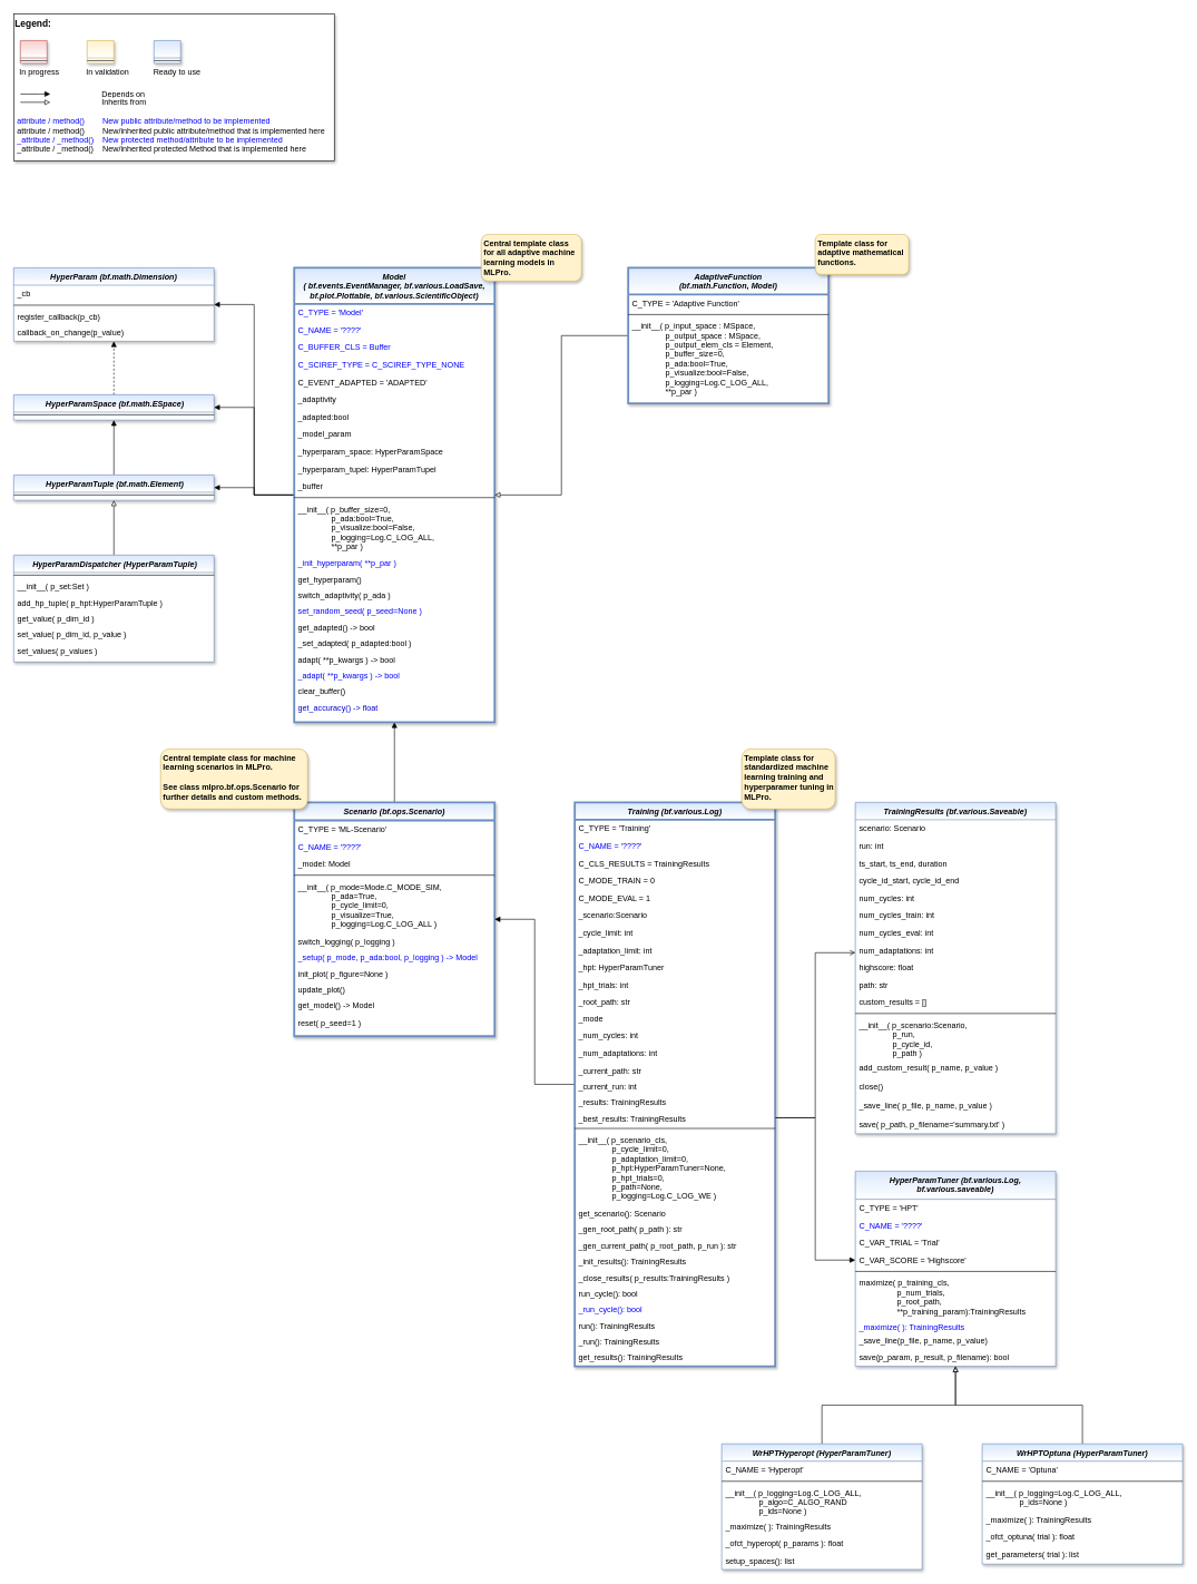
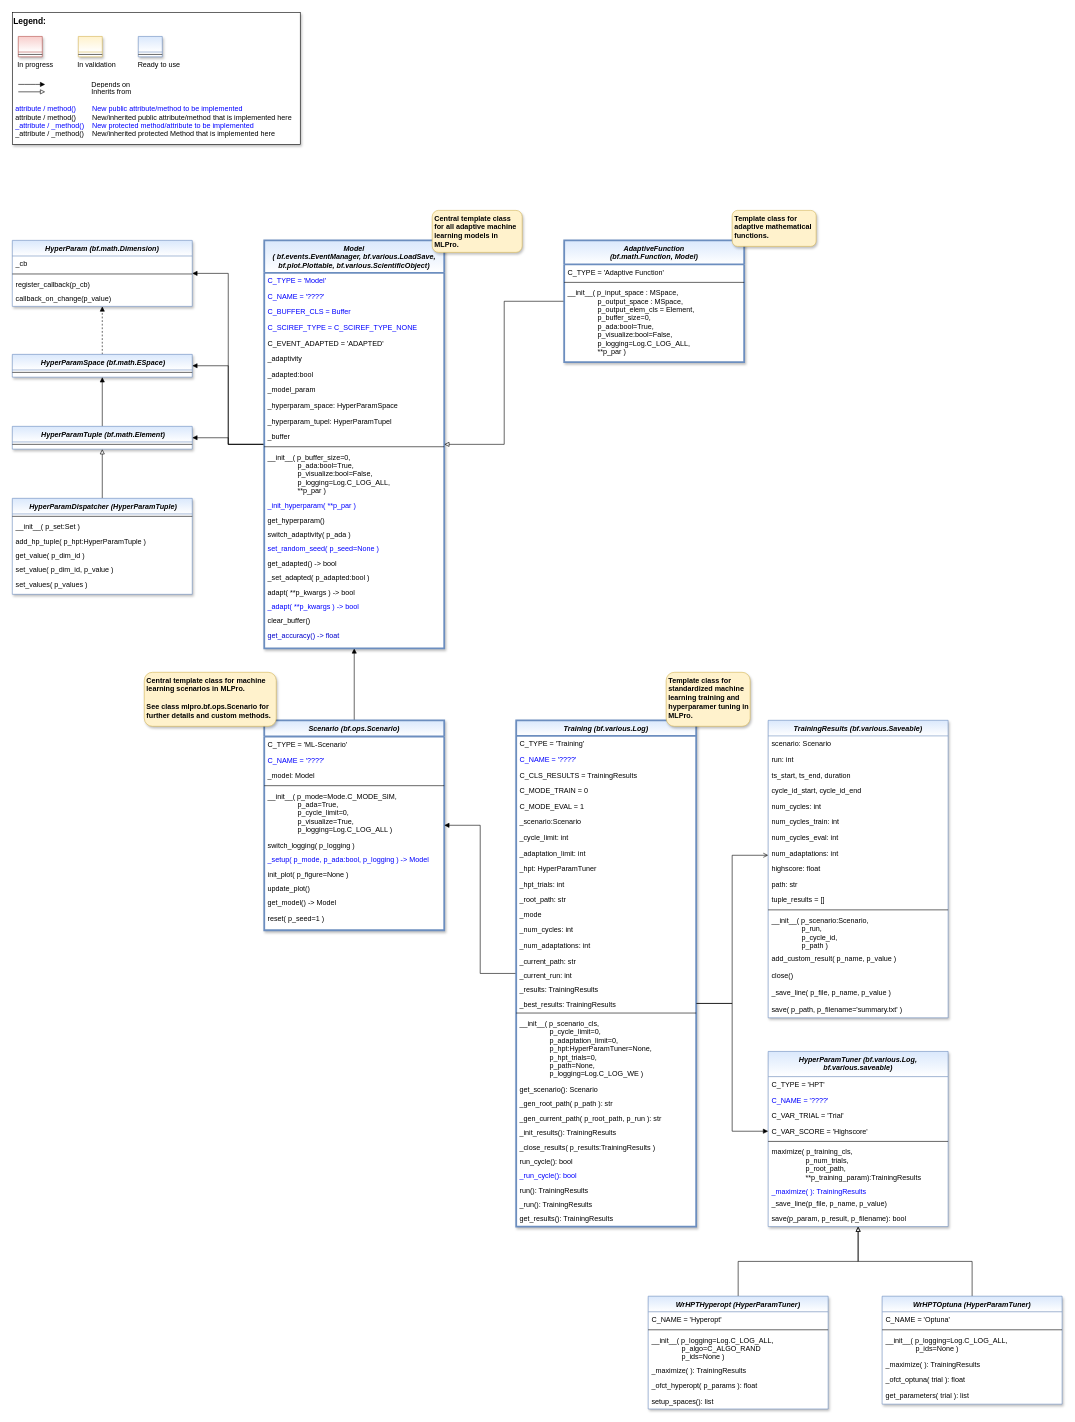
- <mxCell id="24" value="custom_results = []" style="text;align=left;verticalAlign=top;spacingLeft=4;spacingRight=4;overflow=hidden;rotatable=0;points=[[0,0.5],[1,0.5]];portConstraint=eastwest;" parent="13" vertex="1"><mxGeometry y="286" width="300" height="26" as="geometry" /></mxCell>
+ <mxCell id="24" value="tuple_results = []" style="text;align=left;verticalAlign=top;spacingLeft=4;spacingRight=4;overflow=hidden;rotatable=0;points=[[0,0.5],[1,0.5]];portConstraint=eastwest;" parent="13" vertex="1"><mxGeometry y="286" width="300" height="26" as="geometry" /></mxCell>
